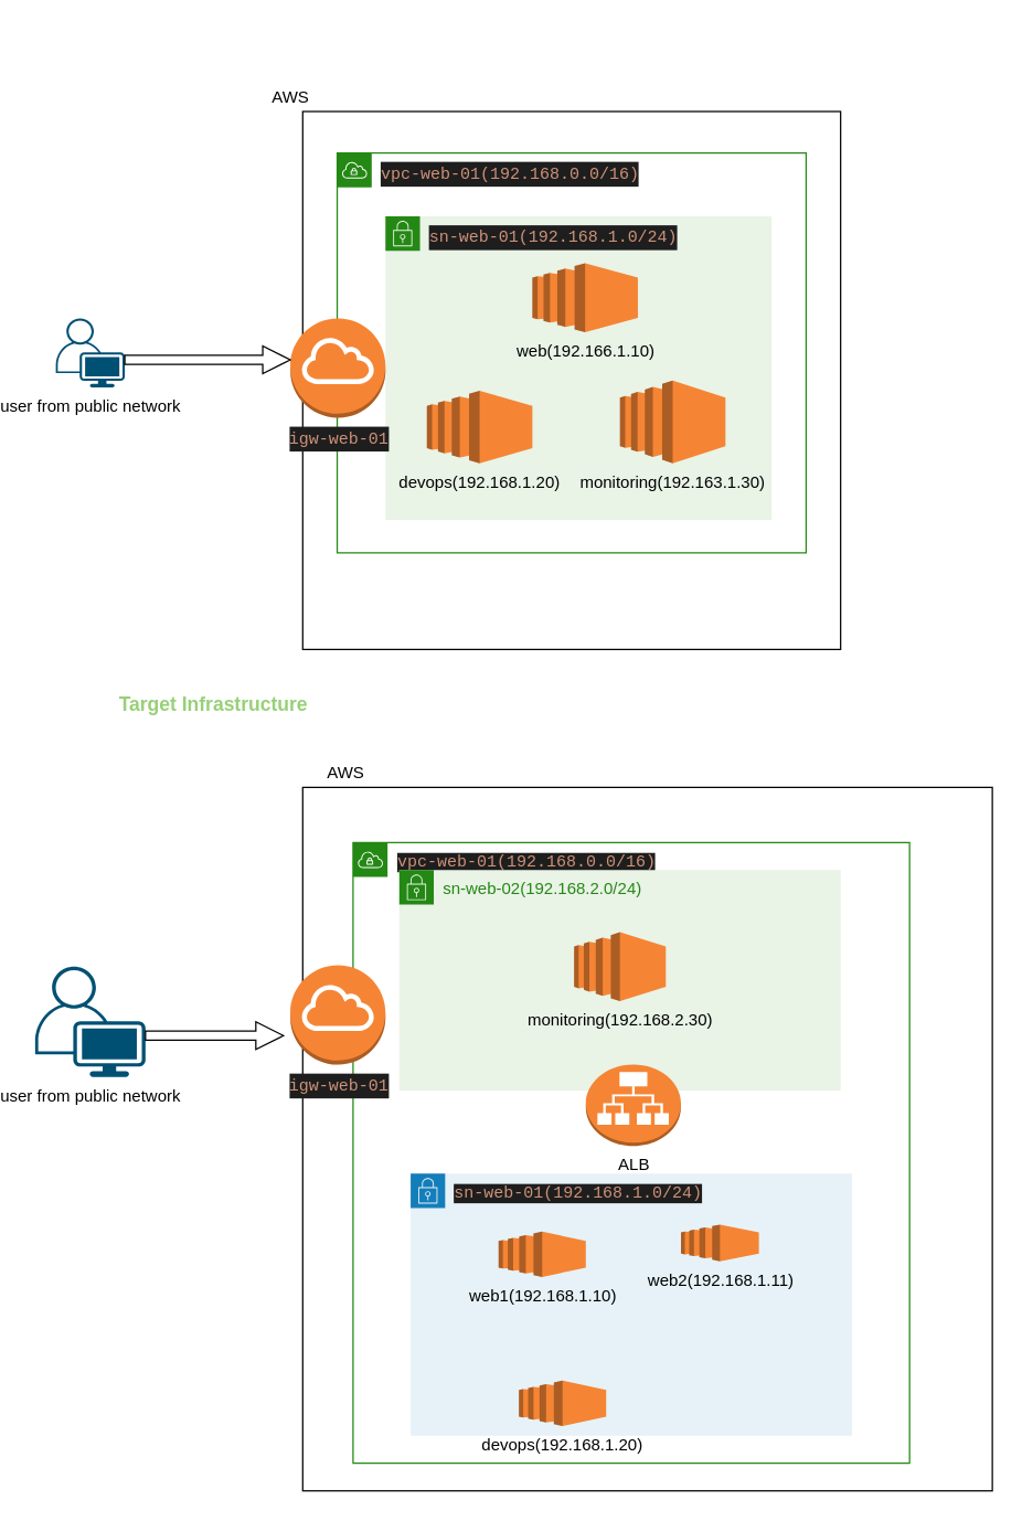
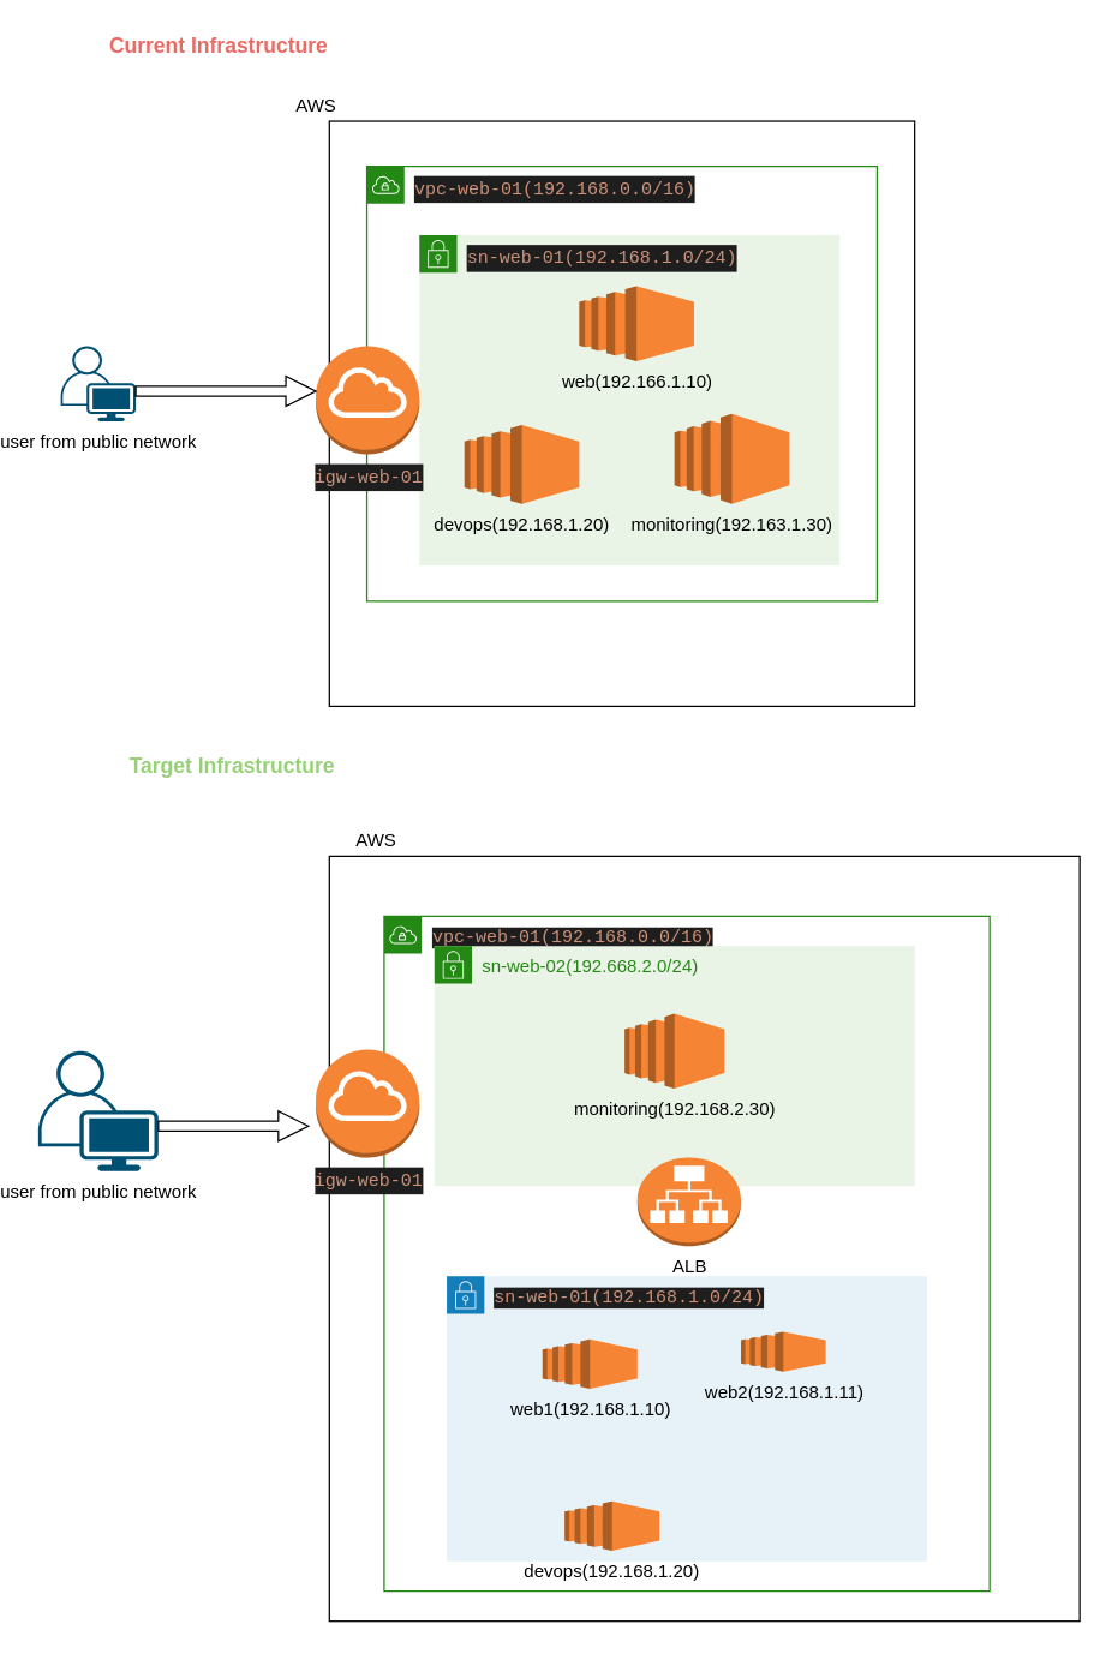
+ <mxCell id="12" value="Current Infrastructure" style="text;html=1;align=center;verticalAlign=middle;resizable=0;points=[];autosize=1;strokeColor=none;fillColor=none;fontColor=#EA6B66;fontStyle=1;fontSize=14;" vertex="1" parent="1"><mxGeometry x="60" y="20" width="160" height="20" as="geometry" /></mxCell>
- <mxCell id="17" value="sn-web-02(192.168.2.0/24)" style="points=[[0,0],[0.25,0],[0.5,0],[0.75,0],[1,0],[1,0.25],[1,0.5],[1,0.75],[1,1],[0.75,1],[0.5,1],[0.25,1],[0,1],[0,0.75],[0,0.5],[0,0.25]];outlineConnect=0;gradientColor=none;html=1;whiteSpace=wrap;fontSize=12;fontStyle=0;shape=mxgraph.aws4.group;grIcon=mxgraph.aws4.group_security_group;grStroke=0;strokeColor=#248814;fillColor=#E9F3E6;verticalAlign=top;align=left;spacingLeft=30;fontColor=#248814;dashed=0;" vertex="1" parent="1"><mxGeometry x="284" y="630" width="320" height="160" as="geometry" /></mxCell>
+ <mxCell id="17" value="sn-web-02(192.668.2.0/24)" style="points=[[0,0],[0.25,0],[0.5,0],[0.75,0],[1,0],[1,0.25],[1,0.5],[1,0.75],[1,1],[0.75,1],[0.5,1],[0.25,1],[0,1],[0,0.75],[0,0.5],[0,0.25]];outlineConnect=0;gradientColor=none;html=1;whiteSpace=wrap;fontSize=12;fontStyle=0;shape=mxgraph.aws4.group;grIcon=mxgraph.aws4.group_security_group;grStroke=0;strokeColor=#248814;fillColor=#E9F3E6;verticalAlign=top;align=left;spacingLeft=30;fontColor=#248814;dashed=0;" vertex="1" parent="1"><mxGeometry x="284" y="630" width="320" height="160" as="geometry" /></mxCell>
